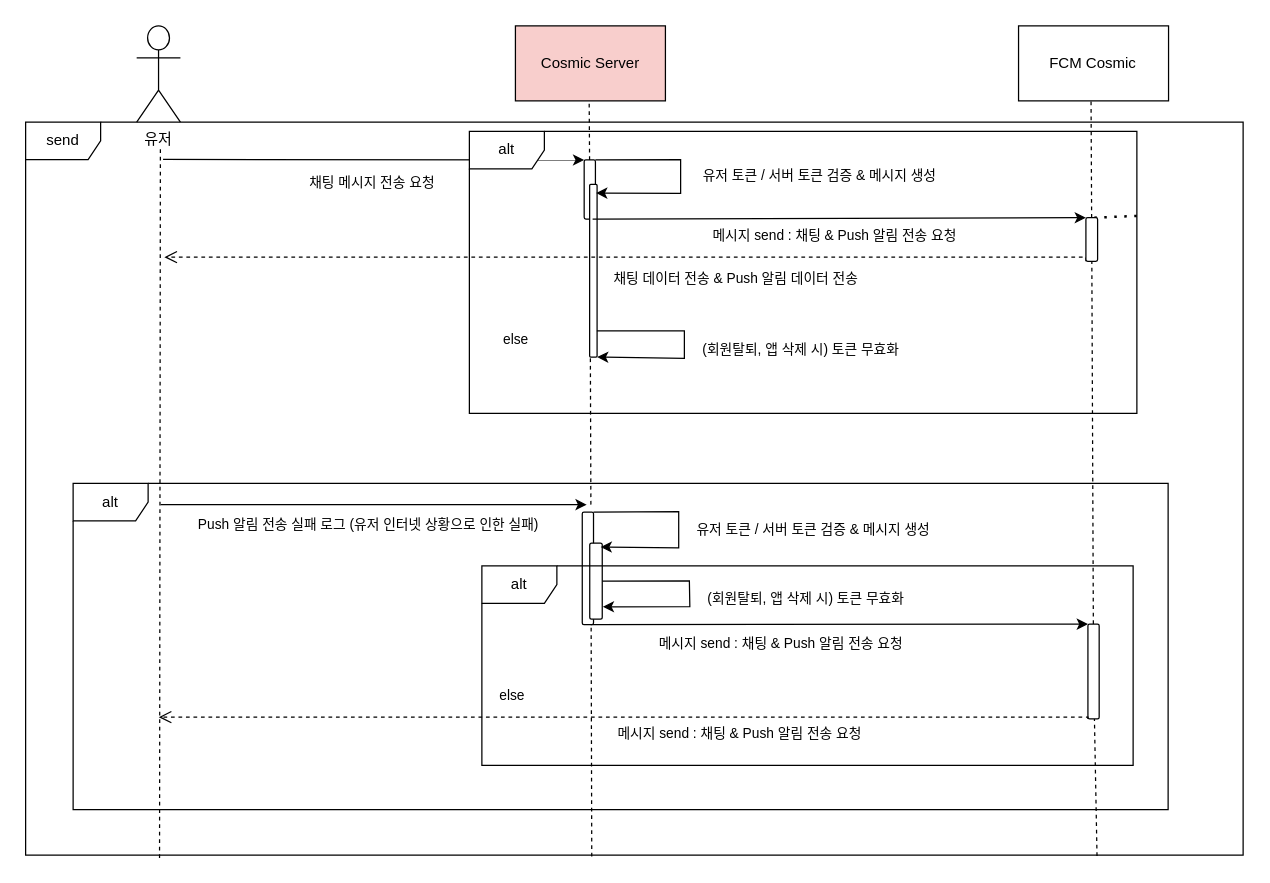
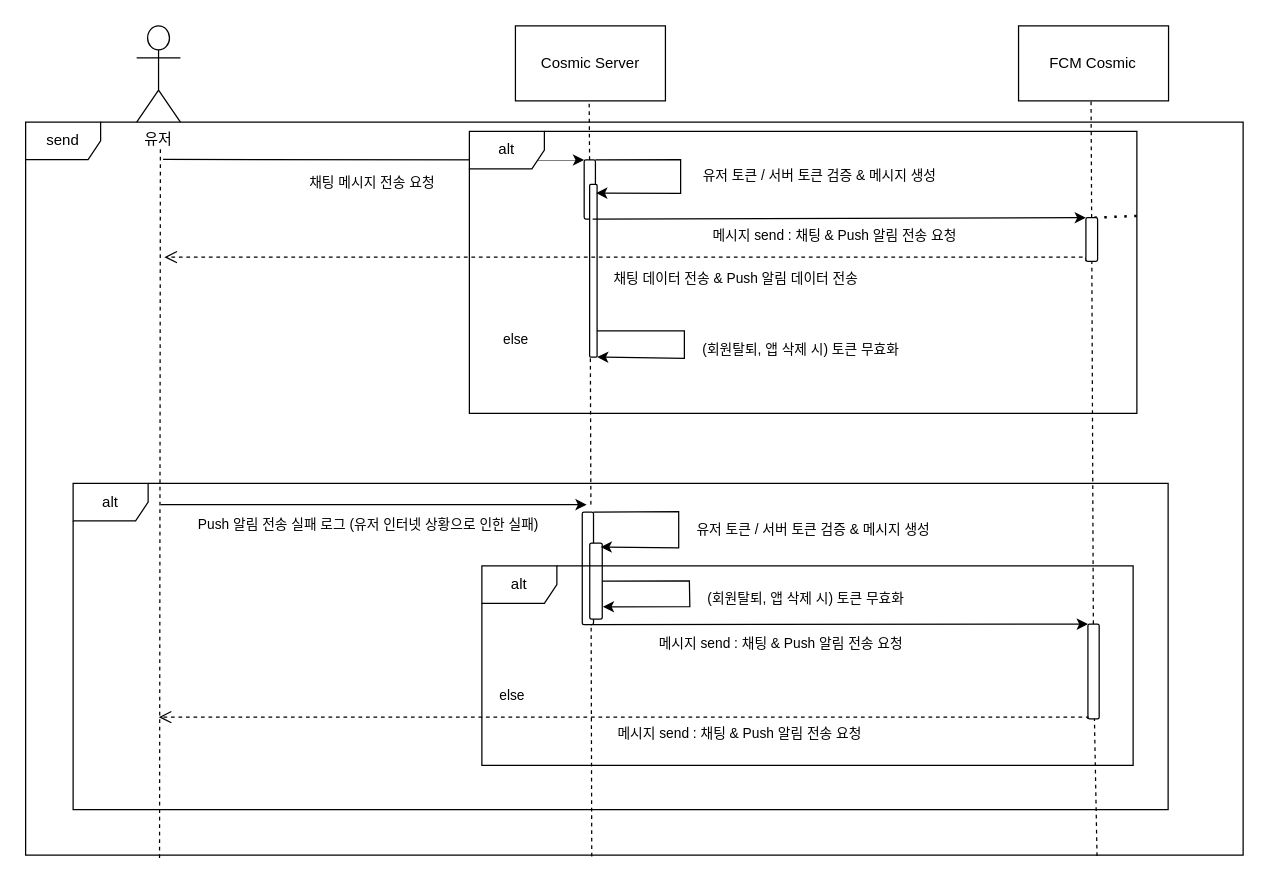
- <mxCell id="2" value="Cosmic Server" style="rounded=0;whiteSpace=wrap;html=1;fillColor=#f8cecc;" parent="1" vertex="1"><mxGeometry x="411.84" y="20" width="120" height="60" as="geometry" /></mxCell>
+ <mxCell id="2" value="Cosmic Server" style="rounded=0;whiteSpace=wrap;html=1;" parent="1" vertex="1"><mxGeometry x="411.84" y="20" width="120" height="60" as="geometry" /></mxCell>
